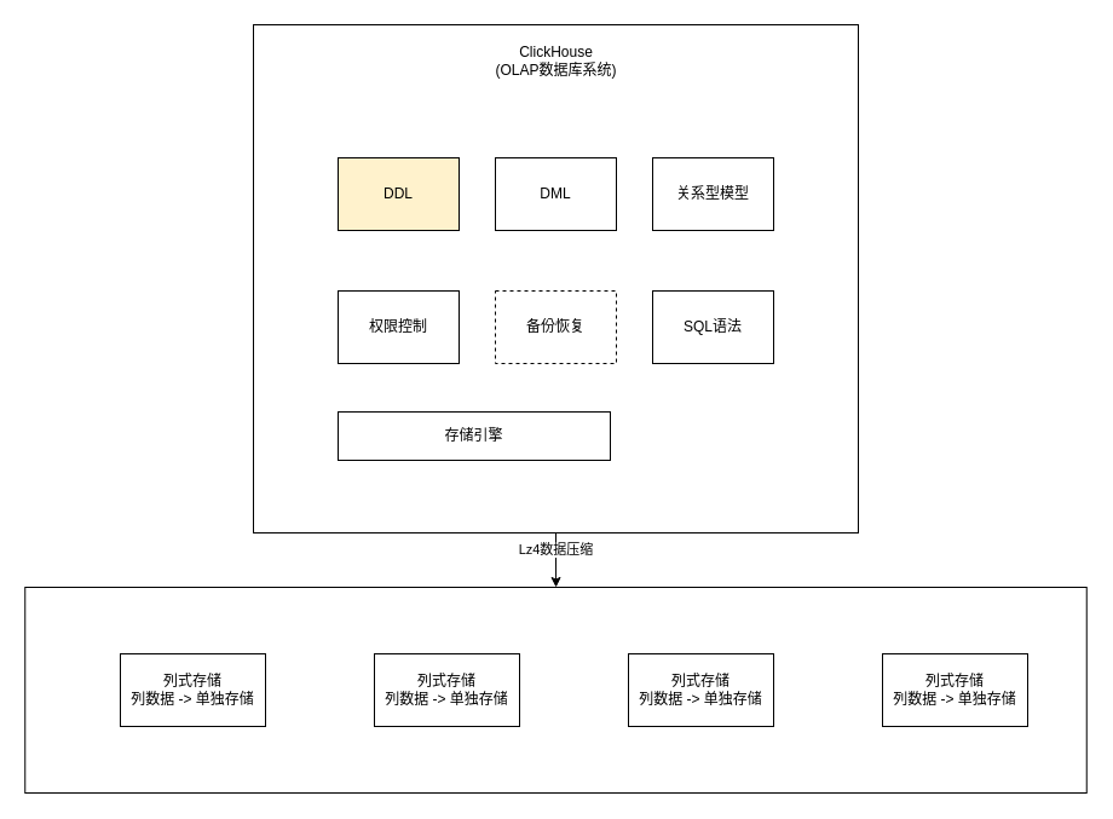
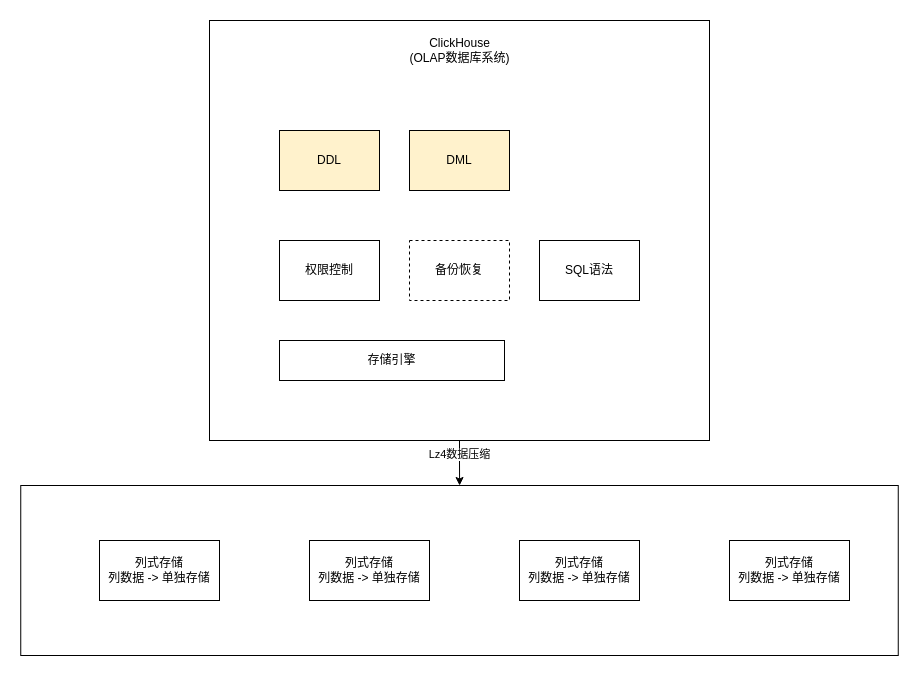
- <mxCell id="7" value="DML" style="whiteSpace=wrap;html=1;" vertex="1" parent="1"><mxGeometry x="409" y="130" width="100" height="60" as="geometry" /></mxCell>
+ <mxCell id="7" value="DML" style="whiteSpace=wrap;html=1;fillColor=#fff2cc;" vertex="1" parent="1"><mxGeometry x="409" y="130" width="100" height="60" as="geometry" /></mxCell>
- <mxCell id="8" value="关系型模型" style="whiteSpace=wrap;html=1;" vertex="1" parent="1"><mxGeometry x="539" y="130" width="100" height="60" as="geometry" /></mxCell>
